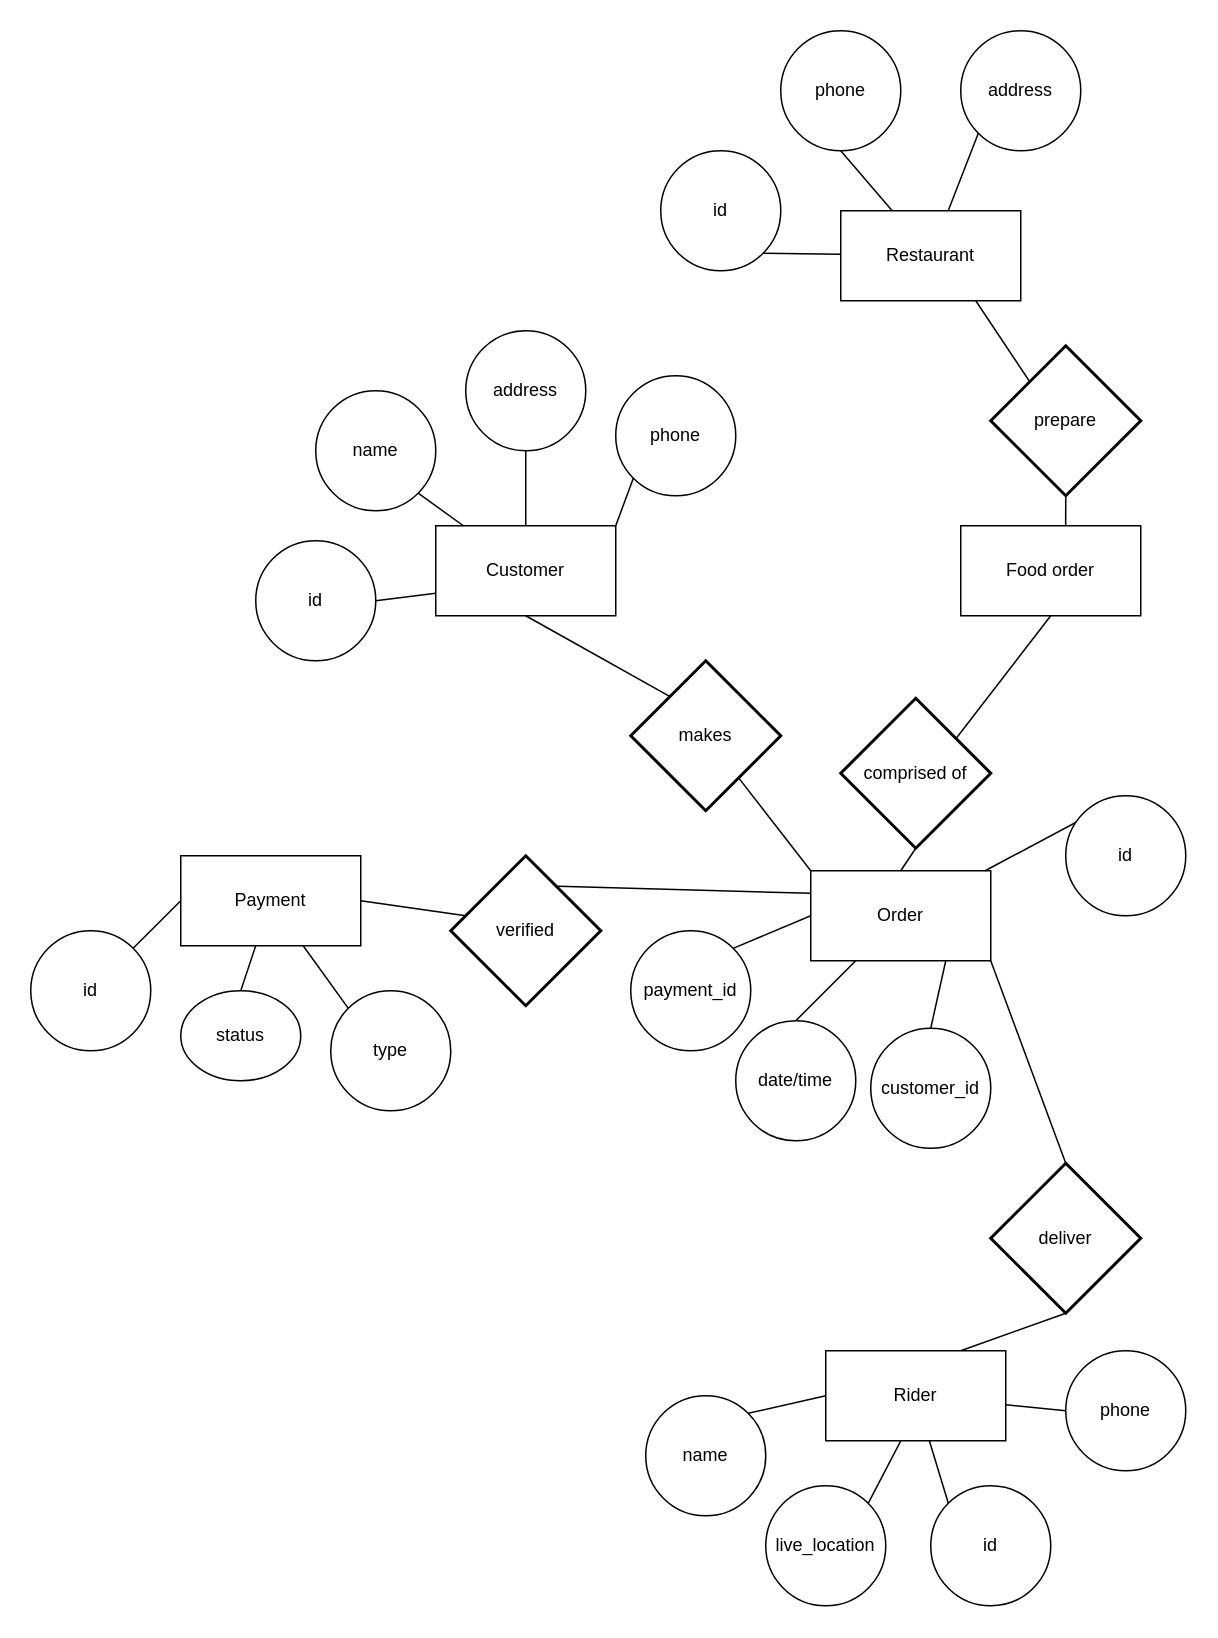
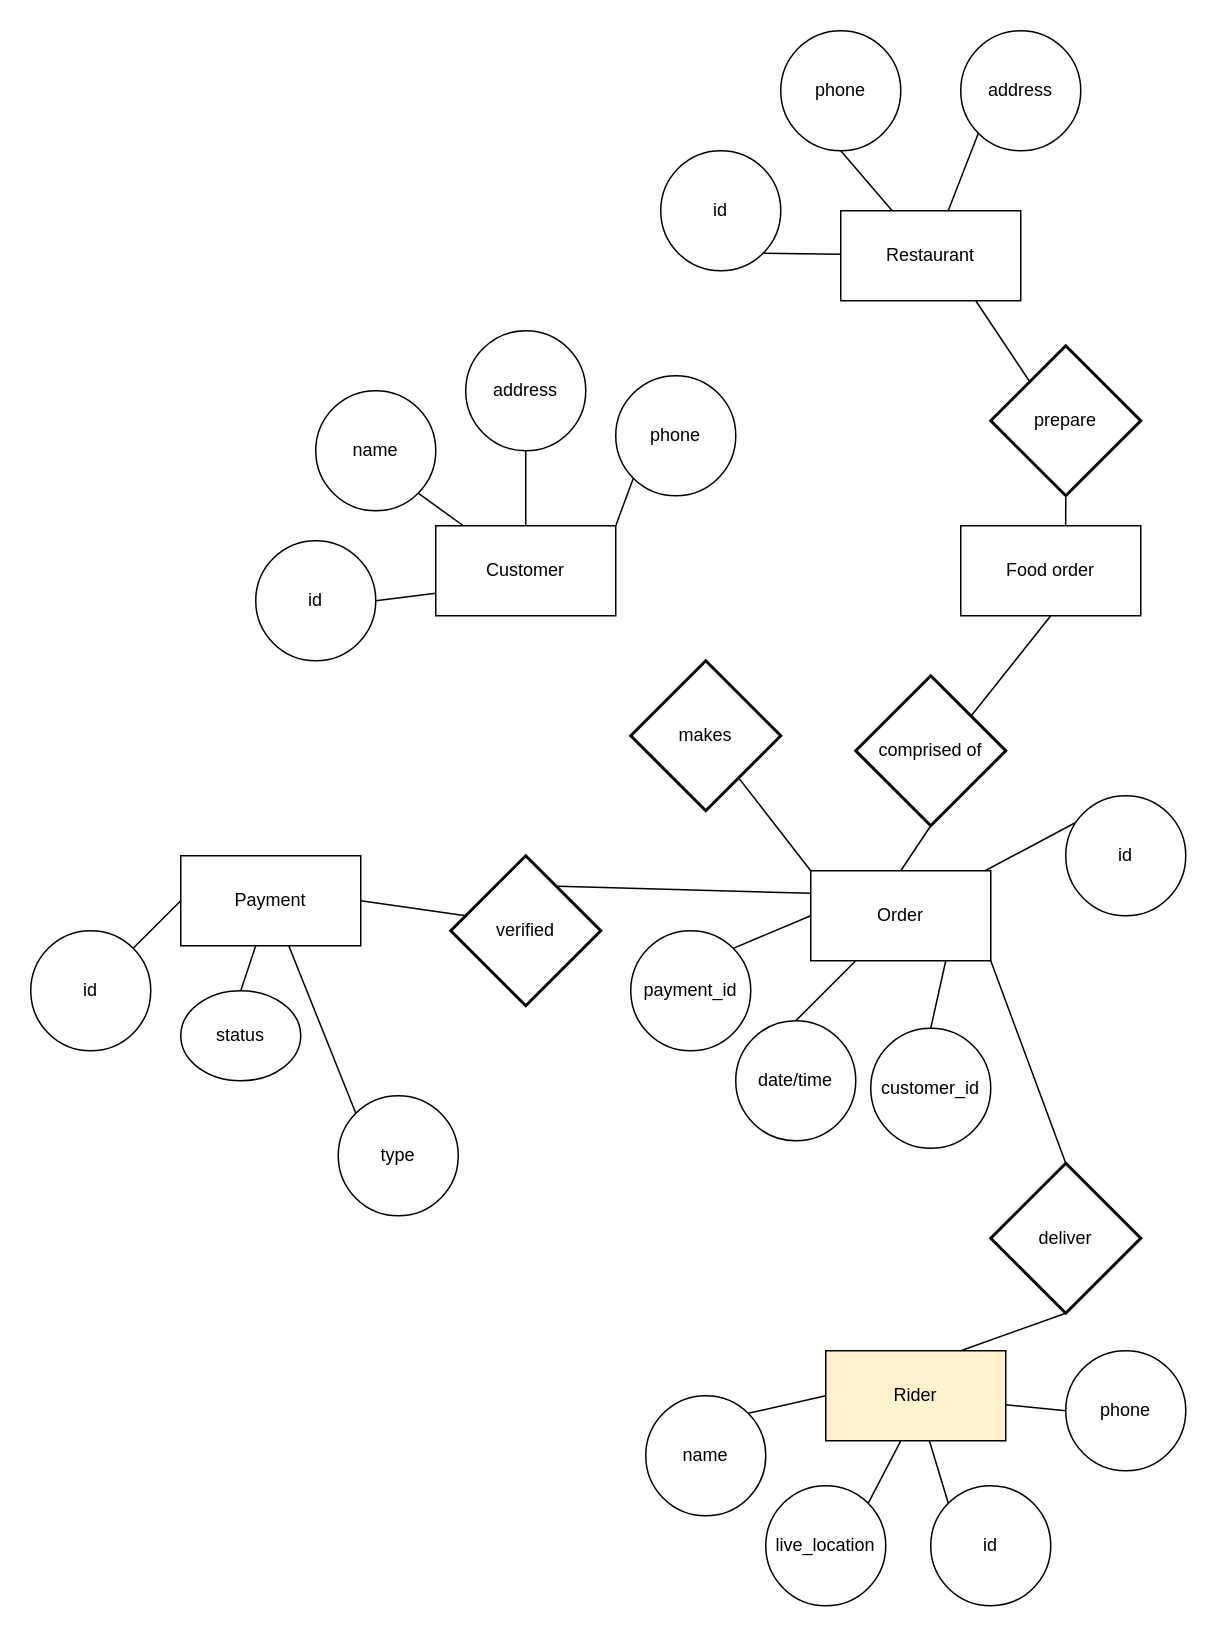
- <mxCell id="2" style="edgeStyle=none;rounded=0;orthogonalLoop=1;jettySize=auto;html=1;exitX=0.5;exitY=1;exitDx=0;exitDy=0;entryX=0.28;entryY=0.249;entryDx=0;entryDy=0;entryPerimeter=0;endArrow=none;endFill=0;" edge="1" parent="1" source="3" target="47"><mxGeometry relative="1" as="geometry" /></mxCell>
- <mxCell id="56" value="comprised of" style="strokeWidth=2;html=1;shape=mxgraph.flowchart.decision;whiteSpace=wrap;" vertex="1" parent="1"><mxGeometry x="560" y="465" width="100" height="100" as="geometry" /></mxCell>
+ <mxCell id="56" value="comprised of" style="strokeWidth=2;html=1;shape=mxgraph.flowchart.decision;whiteSpace=wrap;" vertex="1" parent="1"><mxGeometry x="570" y="450" width="100" height="100" as="geometry" /></mxCell>
- <mxCell id="51" value="type" style="ellipse;whiteSpace=wrap;html=1;" vertex="1" parent="1"><mxGeometry x="220" y="660" width="80" height="80" as="geometry" /></mxCell>
+ <mxCell id="51" value="type" style="ellipse;whiteSpace=wrap;html=1;" vertex="1" parent="1"><mxGeometry x="225" y="730" width="80" height="80" as="geometry" /></mxCell>
- <mxCell id="14" value="Rider" style="whiteSpace=wrap;html=1;" vertex="1" parent="1"><mxGeometry x="550" y="900" width="120" height="60" as="geometry" /></mxCell>
+ <mxCell id="14" value="Rider" style="whiteSpace=wrap;html=1;fillColor=#fff2cc;" vertex="1" parent="1"><mxGeometry x="550" y="900" width="120" height="60" as="geometry" /></mxCell>
